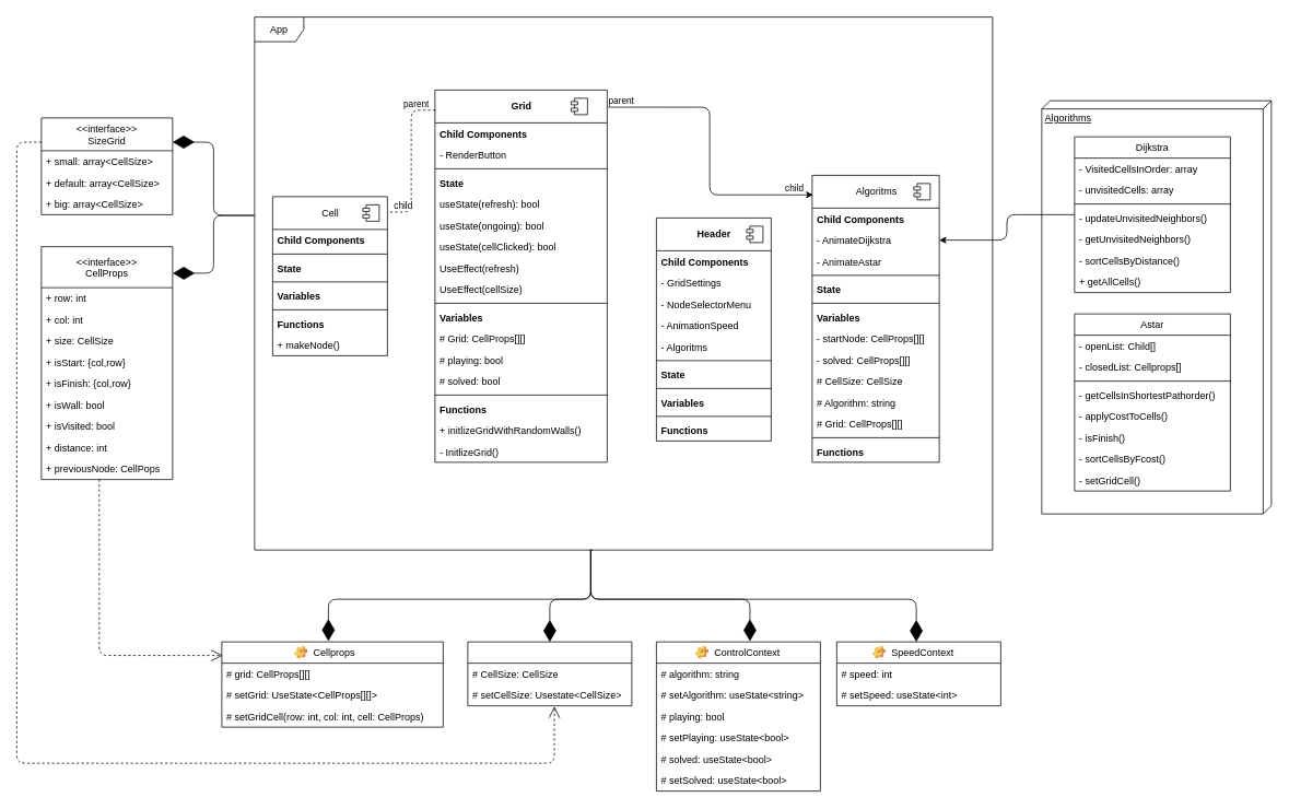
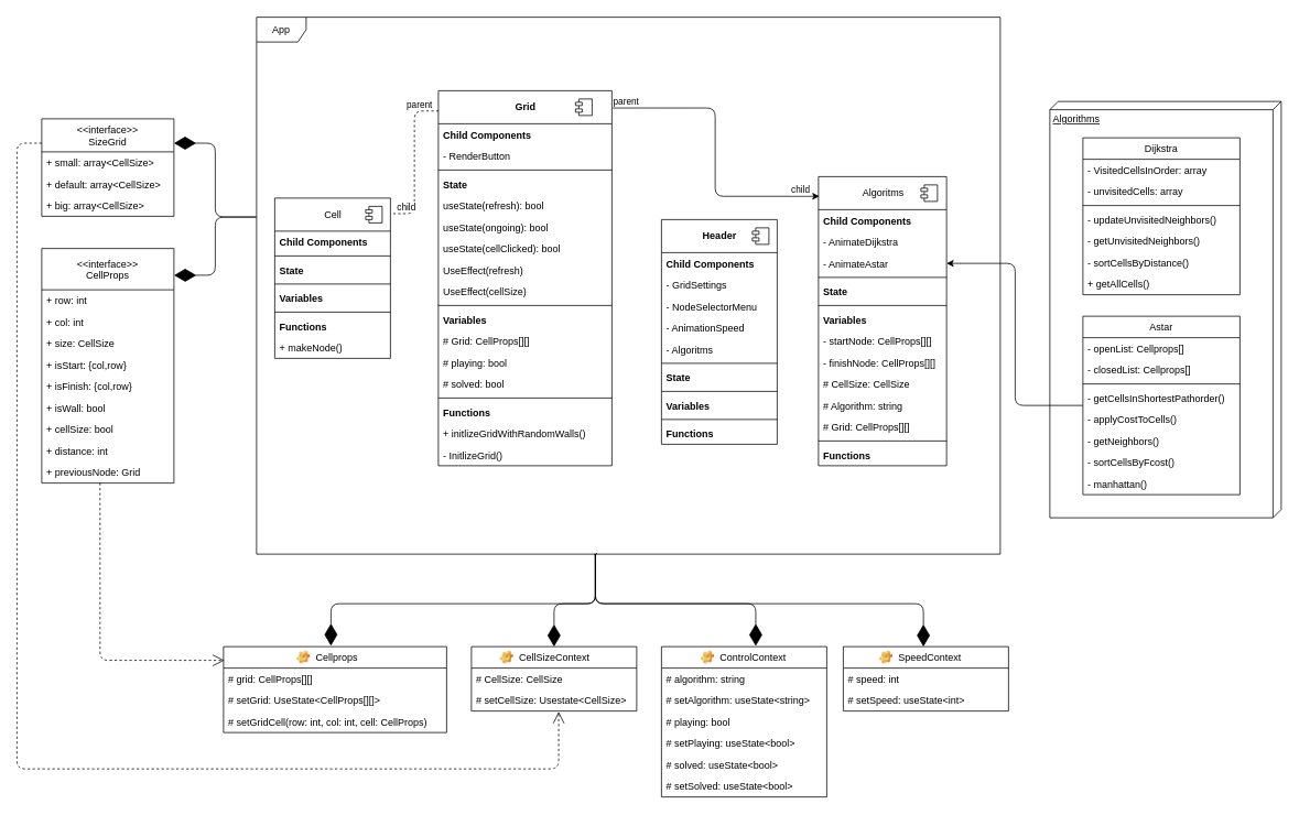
- <mxCell id="98" style="edgeStyle=orthogonalEdgeStyle;html=1;entryX=1;entryY=0.5;entryDx=0;entryDy=0;" parent="1" source="99" target="84" edge="1"><mxGeometry relative="1" as="geometry" /></mxCell>
+ <mxCell id="113" style="edgeStyle=orthogonalEdgeStyle;html=1;entryX=1;entryY=0.5;entryDx=0;entryDy=0;" parent="1" source="114" target="85" edge="1"><mxGeometry relative="1" as="geometry"><Array as="points"><mxPoint x="1228" y="490" /><mxPoint x="1228" y="318" /></Array></mxGeometry></mxCell>
- <mxCell id="115" value="- openList: Child[]" style="text;strokeColor=none;fillColor=none;align=left;verticalAlign=top;spacingLeft=4;spacingRight=4;overflow=hidden;rotatable=0;points=[[0,0.5],[1,0.5]];portConstraint=eastwest;" parent="114" vertex="1"><mxGeometry y="26" width="190" height="26" as="geometry" /></mxCell>
+ <mxCell id="115" value="- openList: Cellprops[]" style="text;strokeColor=none;fillColor=none;align=left;verticalAlign=top;spacingLeft=4;spacingRight=4;overflow=hidden;rotatable=0;points=[[0,0.5],[1,0.5]];portConstraint=eastwest;" parent="114" vertex="1"><mxGeometry y="26" width="190" height="26" as="geometry" /></mxCell>
- <mxCell id="91" value="- solved: CellProps[][]" style="text;strokeColor=none;fillColor=none;align=left;verticalAlign=top;spacingLeft=4;spacingRight=4;overflow=hidden;rotatable=0;points=[[0,0.5],[1,0.5]];portConstraint=eastwest;" parent="82" vertex="1"><mxGeometry y="212" width="155" height="26" as="geometry" /></mxCell>
+ <mxCell id="91" value="- finishNode: CellProps[][]" style="text;strokeColor=none;fillColor=none;align=left;verticalAlign=top;spacingLeft=4;spacingRight=4;overflow=hidden;rotatable=0;points=[[0,0.5],[1,0.5]];portConstraint=eastwest;" parent="82" vertex="1"><mxGeometry y="212" width="155" height="26" as="geometry" /></mxCell>
- <mxCell id="15" value="+ isVisited: bool" style="text;strokeColor=none;fillColor=none;align=left;verticalAlign=top;spacingLeft=4;spacingRight=4;overflow=hidden;rotatable=0;points=[[0,0.5],[1,0.5]];portConstraint=eastwest;" parent="8" vertex="1"><mxGeometry y="206" width="160" height="26" as="geometry" /></mxCell>
+ <mxCell id="15" value="+ cellSize: bool" style="text;strokeColor=none;fillColor=none;align=left;verticalAlign=top;spacingLeft=4;spacingRight=4;overflow=hidden;rotatable=0;points=[[0,0.5],[1,0.5]];portConstraint=eastwest;" parent="8" vertex="1"><mxGeometry y="206" width="160" height="26" as="geometry" /></mxCell>
- <mxCell id="120" value="- isFinish()" style="text;strokeColor=none;fillColor=none;align=left;verticalAlign=top;spacingLeft=4;spacingRight=4;overflow=hidden;rotatable=0;points=[[0,0.5],[1,0.5]];portConstraint=eastwest;" parent="114" vertex="1"><mxGeometry y="138" width="190" height="26" as="geometry" /></mxCell>
+ <mxCell id="120" value="- getNeighbors()" style="text;strokeColor=none;fillColor=none;align=left;verticalAlign=top;spacingLeft=4;spacingRight=4;overflow=hidden;rotatable=0;points=[[0,0.5],[1,0.5]];portConstraint=eastwest;" parent="114" vertex="1"><mxGeometry y="138" width="190" height="26" as="geometry" /></mxCell>
- <mxCell id="17" value="+ previousNode: CellPops" style="text;strokeColor=none;fillColor=none;align=left;verticalAlign=top;spacingLeft=4;spacingRight=4;overflow=hidden;rotatable=0;points=[[0,0.5],[1,0.5]];portConstraint=eastwest;" parent="8" vertex="1"><mxGeometry y="258" width="160" height="26" as="geometry" /></mxCell>
+ <mxCell id="17" value="+ previousNode: Grid" style="text;strokeColor=none;fillColor=none;align=left;verticalAlign=top;spacingLeft=4;spacingRight=4;overflow=hidden;rotatable=0;points=[[0,0.5],[1,0.5]];portConstraint=eastwest;" parent="8" vertex="1"><mxGeometry y="258" width="160" height="26" as="geometry" /></mxCell>
- <mxCell id="122" value="- setGridCell()" style="text;strokeColor=none;fillColor=none;align=left;verticalAlign=top;spacingLeft=4;spacingRight=4;overflow=hidden;rotatable=0;points=[[0,0.5],[1,0.5]];portConstraint=eastwest;" parent="114" vertex="1"><mxGeometry y="190" width="190" height="26" as="geometry" /></mxCell>
+ <mxCell id="122" value="- manhattan()" style="text;strokeColor=none;fillColor=none;align=left;verticalAlign=top;spacingLeft=4;spacingRight=4;overflow=hidden;rotatable=0;points=[[0,0.5],[1,0.5]];portConstraint=eastwest;" parent="114" vertex="1"><mxGeometry y="190" width="190" height="26" as="geometry" /></mxCell>
+ <mxCell id="64" value="CellSizeContext" style="label;fontStyle=0;strokeColor=none;fillColor=none;align=left;verticalAlign=top;overflow=hidden;spacingLeft=28;spacingRight=4;rotatable=0;points=[[0,0.5],[1,0.5]];portConstraint=eastwest;imageWidth=16;imageHeight=16;image=img/clipart/Gear_128x128.png;fontFamily=Helvetica;fontSize=12;fontColor=default;" parent="1" vertex="1"><mxGeometry x="598" y="782" width="120" height="26" as="geometry" /></mxCell>
